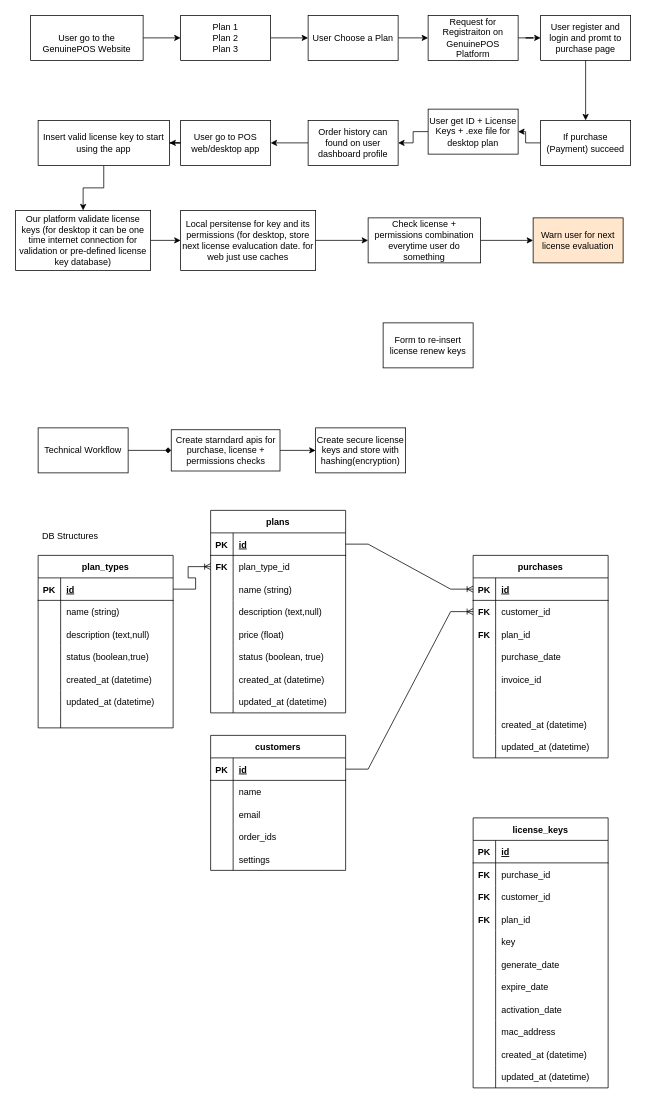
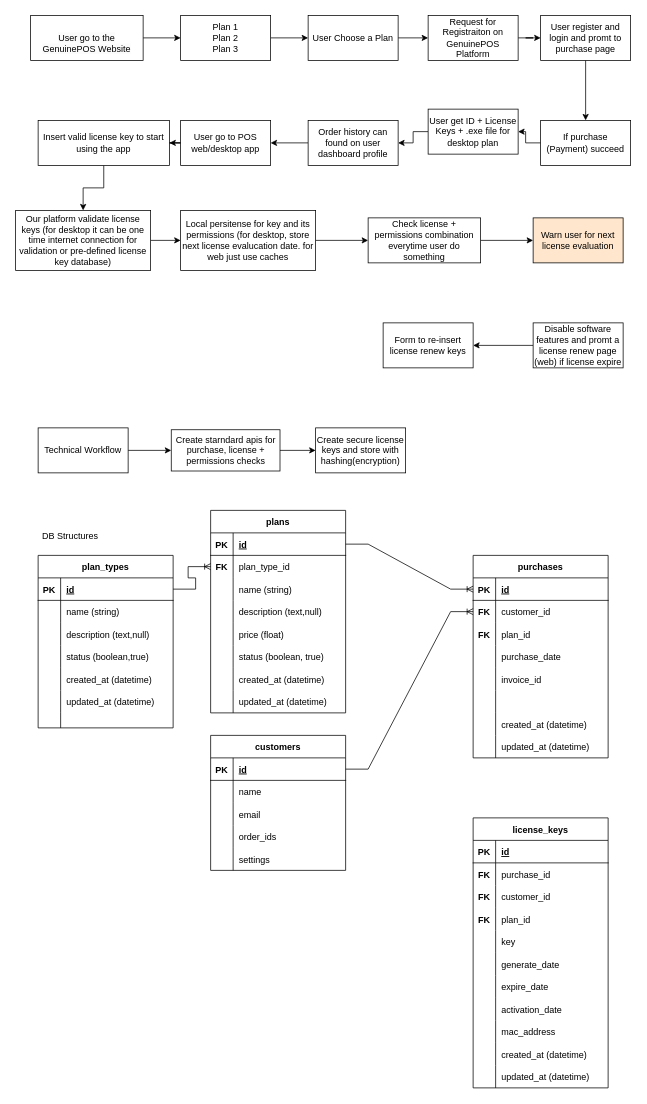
+ <mxCell id="29" value="" style="edgeStyle=orthogonalEdgeStyle;rounded=0;orthogonalLoop=1;jettySize=auto;html=1;" edge="1" parent="1" source="30" target="31"><mxGeometry relative="1" as="geometry" /></mxCell>
+ <mxCell id="30" value="Disable software features and promt a license renew page (web) if license expire" style="whiteSpace=wrap;html=1;" vertex="1" parent="1"><mxGeometry x="710" y="430" width="120" height="60" as="geometry" /></mxCell>
- <mxCell id="35" value="" style="edgeStyle=orthogonalEdgeStyle;rounded=0;orthogonalLoop=1;jettySize=auto;html=1;endArrow=diamond;" edge="1" parent="1" source="36" target="33"><mxGeometry relative="1" as="geometry" /></mxCell>
+ <mxCell id="35" value="" style="edgeStyle=orthogonalEdgeStyle;rounded=0;orthogonalLoop=1;jettySize=auto;html=1;" edge="1" parent="1" source="36" target="33"><mxGeometry relative="1" as="geometry" /></mxCell>
